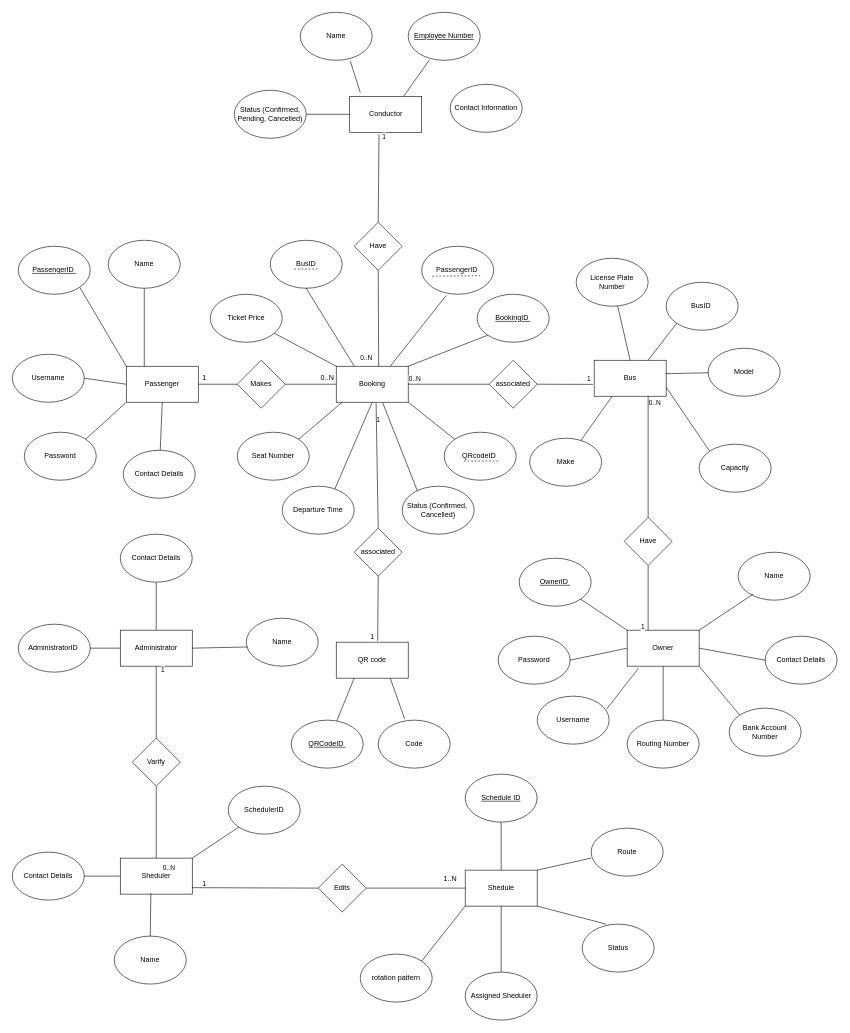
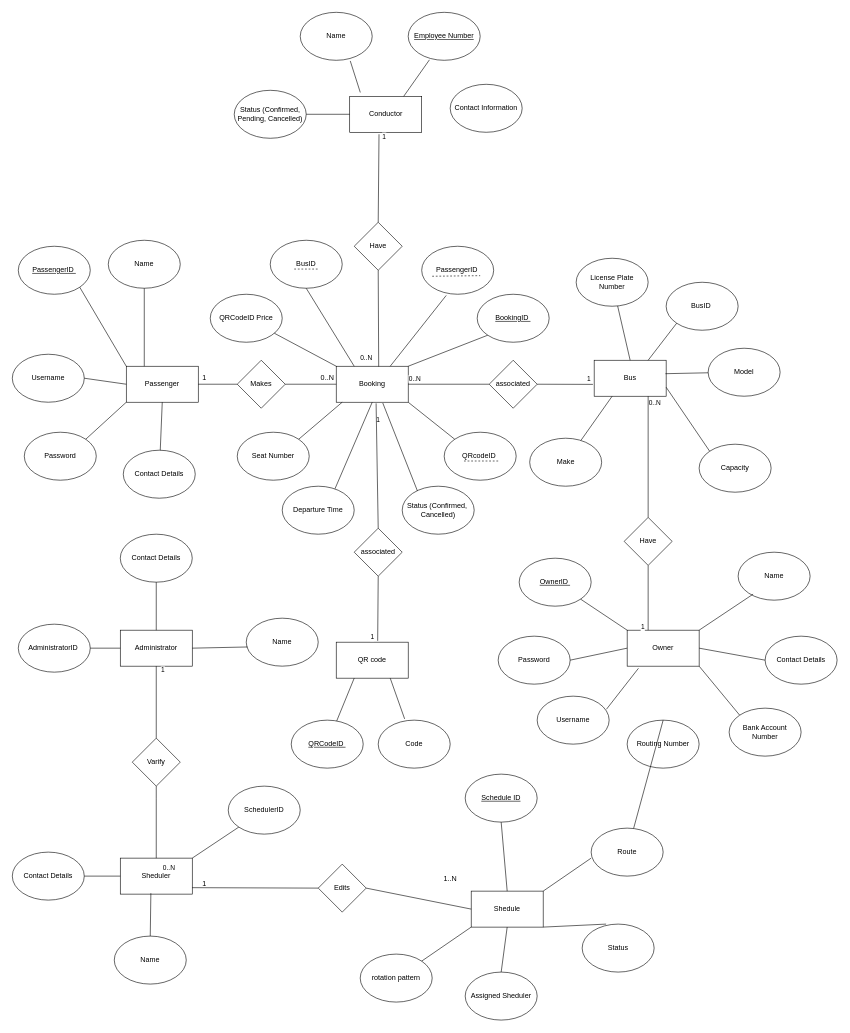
- <mxCell id="62" value="Ticket Price" style="ellipse;whiteSpace=wrap;html=1;" vertex="1" parent="1"><mxGeometry x="350" y="490" width="120" height="80" as="geometry" /></mxCell>
+ <mxCell id="62" value="QRCodeID Price" style="ellipse;whiteSpace=wrap;html=1;" vertex="1" parent="1"><mxGeometry x="350" y="490" width="120" height="80" as="geometry" /></mxCell>
- <mxCell id="74" value="" style="endArrow=none;html=1;rounded=0;exitX=0.5;exitY=0;exitDx=0;exitDy=0;entryX=0.5;entryY=1;entryDx=0;entryDy=0;" edge="1" parent="1" source="68" target="59"><mxGeometry width="50" height="50" relative="1" as="geometry"><mxPoint x="1303" y="1182" as="sourcePoint" /><mxPoint x="1255" y="1130" as="targetPoint" /></mxGeometry></mxCell>
+ <mxCell id="74" value="" style="endArrow=none;html=1;rounded=0;exitX=0.5;exitY=0;exitDx=0;exitDy=0;" edge="1" parent="1" source="68" target="115"><mxGeometry width="50" height="50" relative="1" as="geometry"><mxPoint x="1303" y="1182" as="sourcePoint" /><mxPoint x="1255" y="1130" as="targetPoint" /></mxGeometry></mxCell>
- <mxCell id="113" value="Shedule" style="rounded=0;whiteSpace=wrap;html=1;" vertex="1" parent="1"><mxGeometry x="775" y="1450" width="120" height="60" as="geometry" /></mxCell>
+ <mxCell id="113" value="Shedule" style="rounded=0;whiteSpace=wrap;html=1;" vertex="1" parent="1"><mxGeometry x="785" y="1485" width="120" height="60" as="geometry" /></mxCell>
